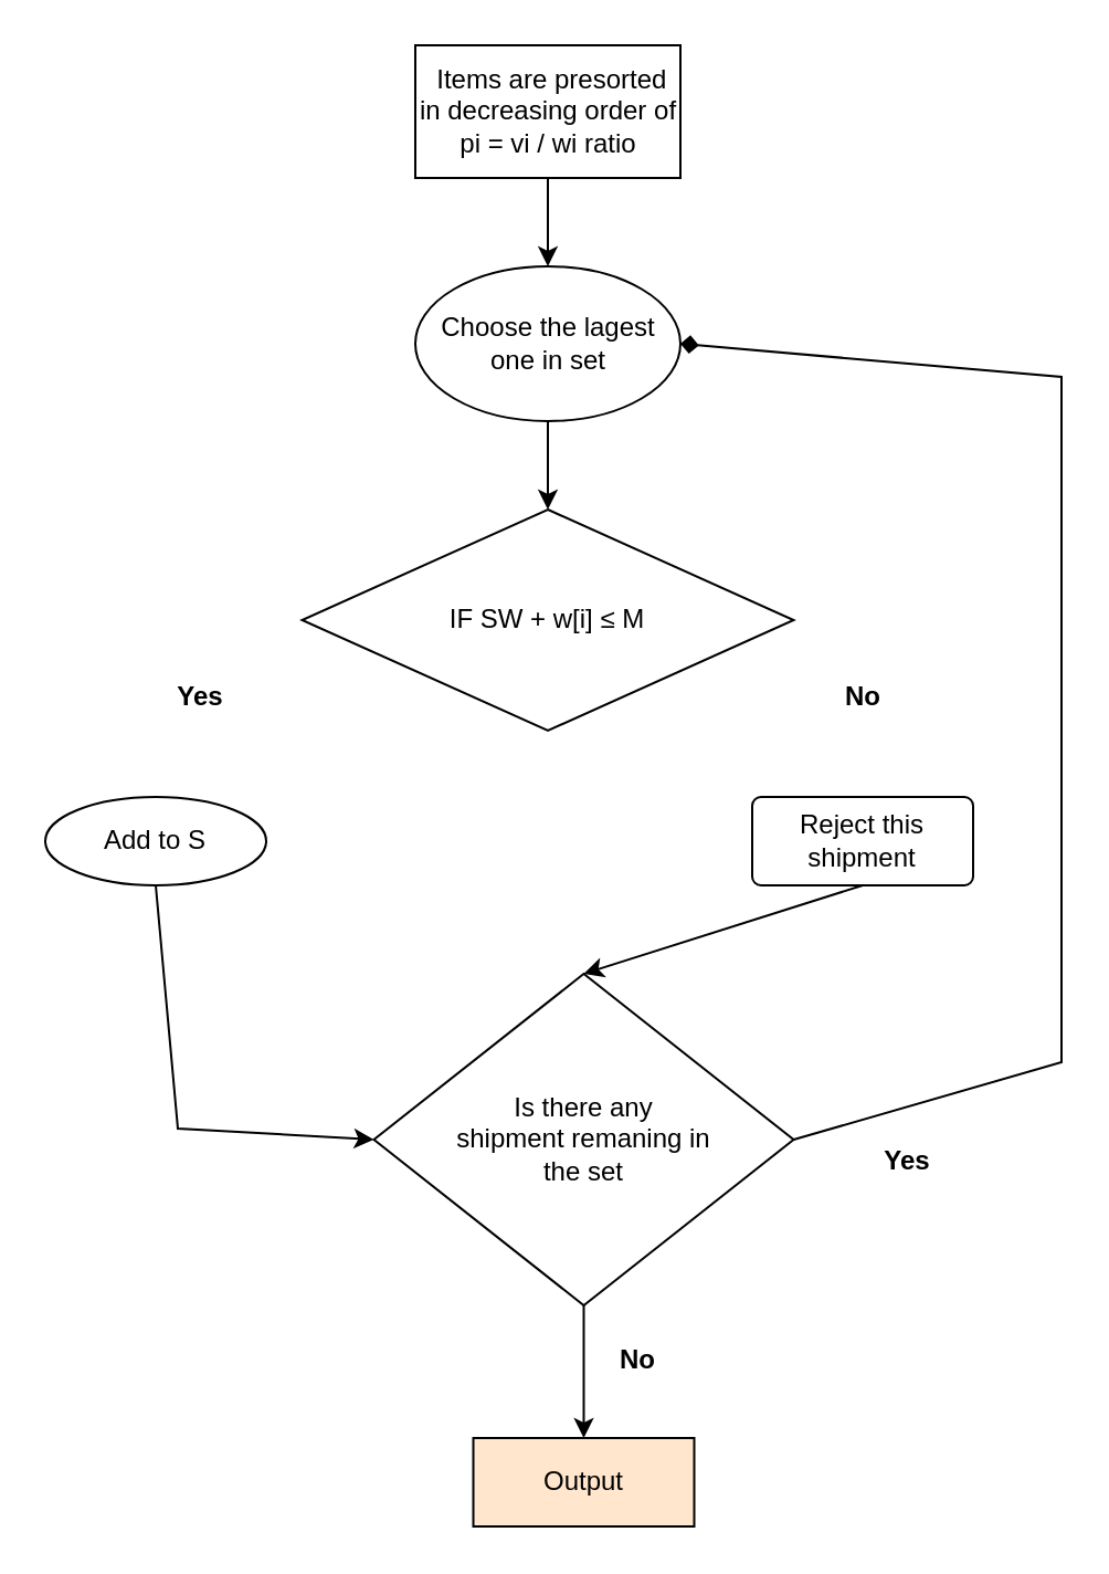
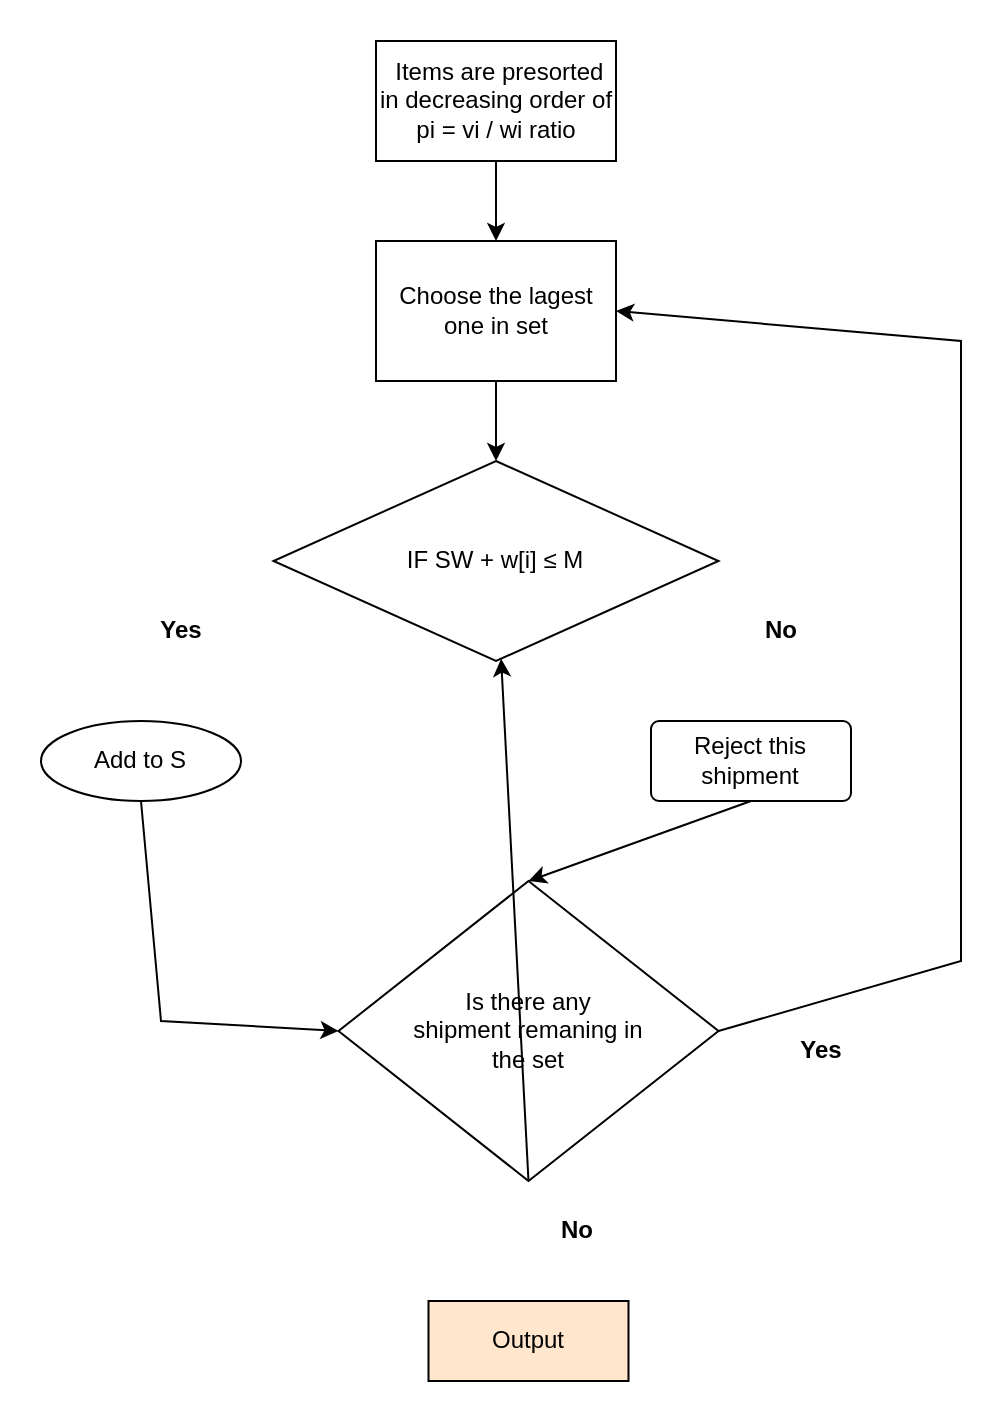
- <mxCell id="3" value="Choose the lagest one in set" style="ellipse;whiteSpace=wrap;html=1;" vertex="1" parent="1"><mxGeometry x="187.5" y="120" width="120" height="70" as="geometry" /></mxCell>
+ <mxCell id="3" value="Choose the lagest one in set" style="rounded=0;whiteSpace=wrap;html=1;" vertex="1" parent="1"><mxGeometry x="187.5" y="120" width="120" height="70" as="geometry" /></mxCell>
- <mxCell id="10" value="" style="endArrow=diamond;html=1;rounded=0;exitX=1;exitY=0.5;exitDx=0;exitDy=0;entryX=1;entryY=0.5;entryDx=0;entryDy=0;" edge="1" parent="1" source="8" target="3"><mxGeometry width="50" height="50" relative="1" as="geometry"><mxPoint x="210" y="390" as="sourcePoint" /><mxPoint x="360" y="430" as="targetPoint" /><Array as="points"><mxPoint x="480" y="480" /><mxPoint x="480" y="170" /></Array></mxGeometry></mxCell>
+ <mxCell id="10" value="" style="endArrow=classic;html=1;rounded=0;exitX=1;exitY=0.5;exitDx=0;exitDy=0;entryX=1;entryY=0.5;entryDx=0;entryDy=0;" edge="1" parent="1" source="8" target="3"><mxGeometry width="50" height="50" relative="1" as="geometry"><mxPoint x="210" y="390" as="sourcePoint" /><mxPoint x="360" y="430" as="targetPoint" /><Array as="points"><mxPoint x="480" y="480" /><mxPoint x="480" y="170" /></Array></mxGeometry></mxCell>
- <mxCell id="11" value="Reject this shipment" style="rounded=1;arcSize=10;whiteSpace=wrap;html=1;align=center;" vertex="1" parent="1"><mxGeometry x="340" y="360" width="100" height="40" as="geometry" /></mxCell>
+ <mxCell id="11" value="Reject this shipment" style="rounded=1;arcSize=10;whiteSpace=wrap;html=1;align=center;" vertex="1" parent="1"><mxGeometry x="325" y="360" width="100" height="40" as="geometry" /></mxCell>
- <mxCell id="13" value="" style="endArrow=classic;html=1;rounded=0;exitX=0.5;exitY=1;exitDx=0;exitDy=0;entryX=0.5;entryY=0;entryDx=0;entryDy=0;" edge="1" parent="1" source="8" target="14"><mxGeometry width="50" height="50" relative="1" as="geometry"><mxPoint x="190" y="420" as="sourcePoint" /><mxPoint x="248" y="560" as="targetPoint" /></mxGeometry></mxCell>
+ <mxCell id="13" value="" style="endArrow=classic;html=1;rounded=0;exitX=0.5;exitY=1;exitDx=0;exitDy=0;" edge="1" parent="1" source="8" target="5"><mxGeometry width="50" height="50" relative="1" as="geometry"><mxPoint x="190" y="420" as="sourcePoint" /><mxPoint x="248" y="560" as="targetPoint" /></mxGeometry></mxCell>
